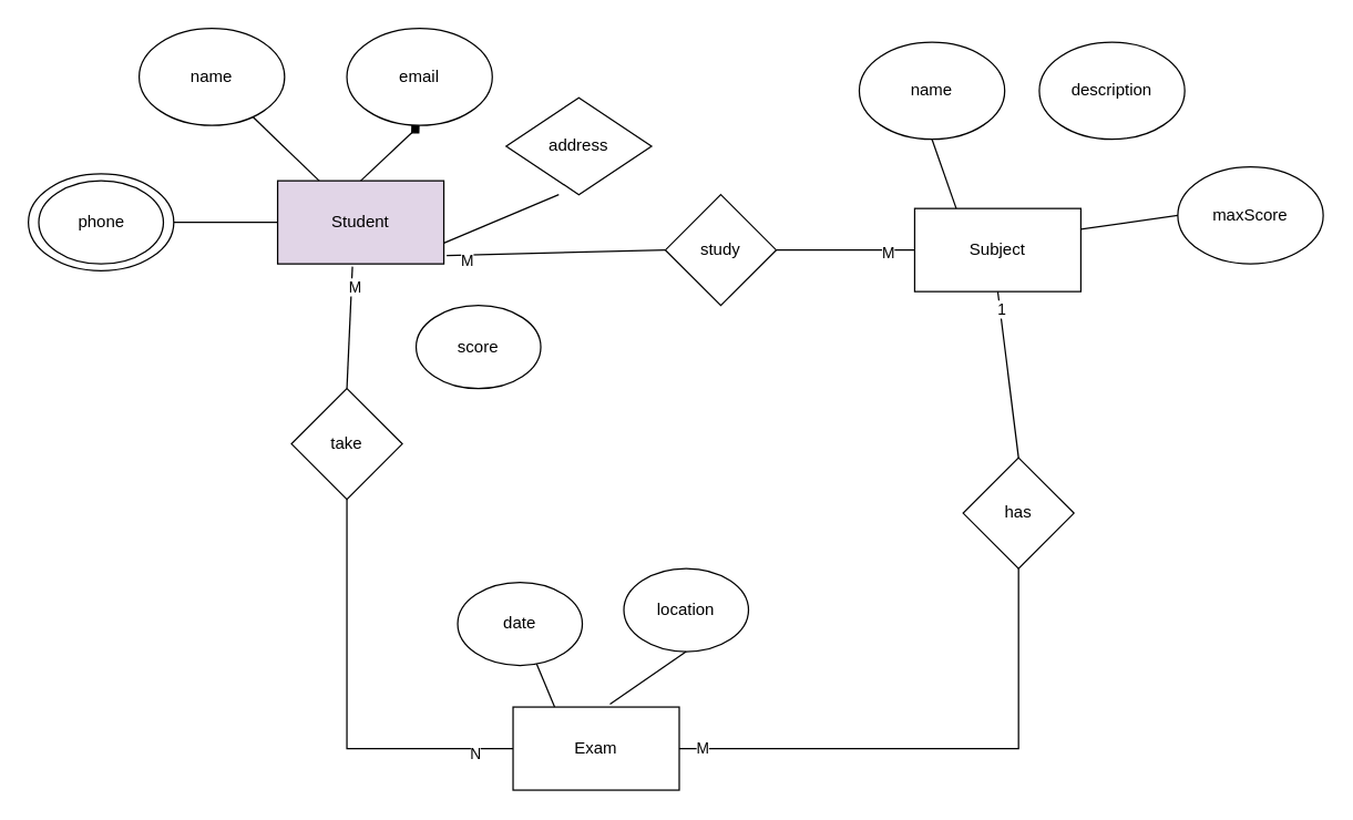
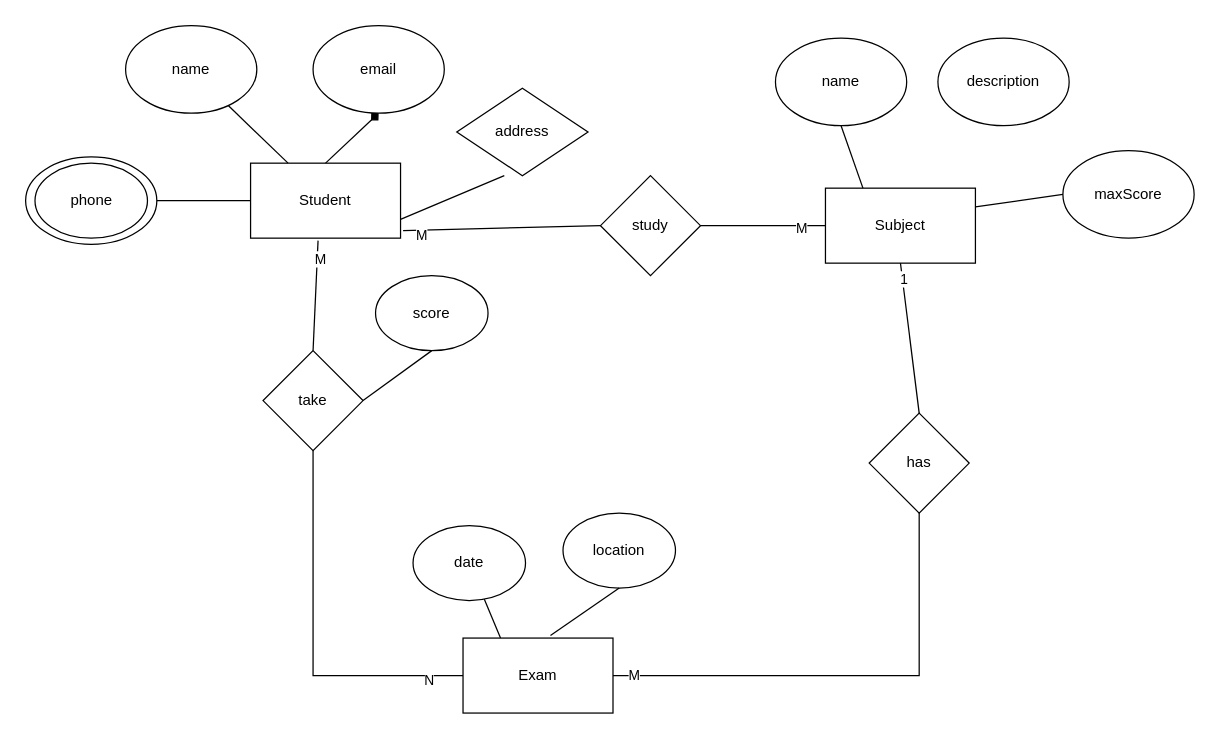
- <mxCell id="2" value="Student" style="rounded=0;whiteSpace=wrap;html=1;fillColor=#e1d5e7;" vertex="1" parent="1"><mxGeometry x="200" y="130" width="120" height="60" as="geometry" /></mxCell>
+ <mxCell id="2" value="Student" style="rounded=0;whiteSpace=wrap;html=1;" vertex="1" parent="1"><mxGeometry x="200" y="130" width="120" height="60" as="geometry" /></mxCell>
+ <mxCell id="17" value="" style="endArrow=none;html=1;rounded=0;entryX=0.5;entryY=1;entryDx=0;entryDy=0;exitX=1;exitY=0.5;exitDx=0;exitDy=0;" edge="1" parent="1" source="28" target="15"><mxGeometry width="50" height="50" relative="1" as="geometry"><mxPoint x="350" y="450" as="sourcePoint" /><mxPoint x="400" y="400" as="targetPoint" /></mxGeometry></mxCell>
